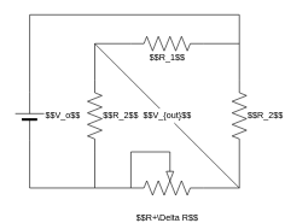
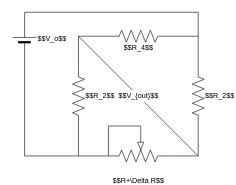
- <mxCell id="4" value="$$R_1$$" style="pointerEvents=1;verticalLabelPosition=bottom;shadow=0;dashed=0;align=center;html=1;verticalAlign=middle;shape=mxgraph.electrical.resistors.resistor_2;" vertex="1" parent="1"><mxGeometry x="180" y="50" width="100" height="20" as="geometry" /></mxCell>
+ <mxCell id="4" value="$$R_4$$" style="pointerEvents=1;verticalLabelPosition=bottom;shadow=0;dashed=0;align=center;html=1;verticalAlign=middle;shape=mxgraph.electrical.resistors.resistor_2;" vertex="1" parent="1"><mxGeometry x="180" y="50" width="100" height="20" as="geometry" /></mxCell>
- <mxCell id="16" value="$$V_o$$" style="verticalLabelPosition=middle;shadow=0;dashed=0;align=left;fillColor=strokeColor;html=1;verticalAlign=middle;strokeWidth=1;shape=mxgraph.electrical.miscellaneous.monocell_battery;direction=north;labelPosition=right;" vertex="1" parent="1"><mxGeometry x="20" y="127" width="40" height="66.67" as="geometry" /></mxCell>
+ <mxCell id="16" value="$$V_o$$" style="verticalLabelPosition=middle;shadow=0;dashed=0;align=left;fillColor=strokeColor;html=1;verticalAlign=middle;strokeWidth=1;shape=mxgraph.electrical.miscellaneous.monocell_battery;direction=north;labelPosition=right;" vertex="1" parent="1"><mxGeometry x="20" y="32" width="40" height="66.67" as="geometry" /></mxCell>
